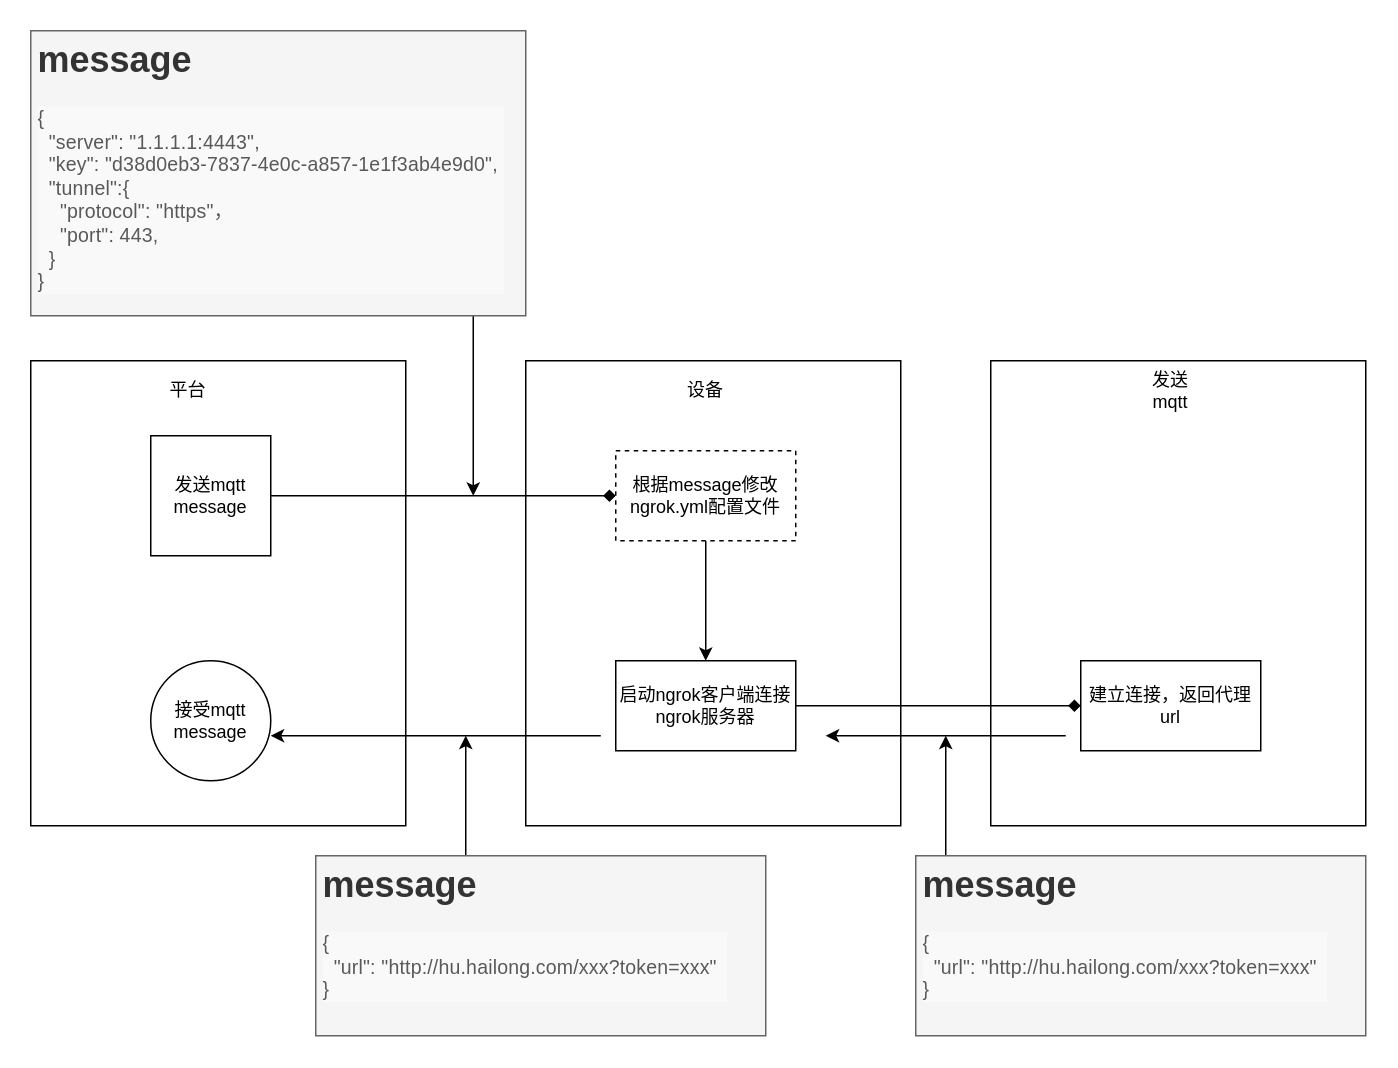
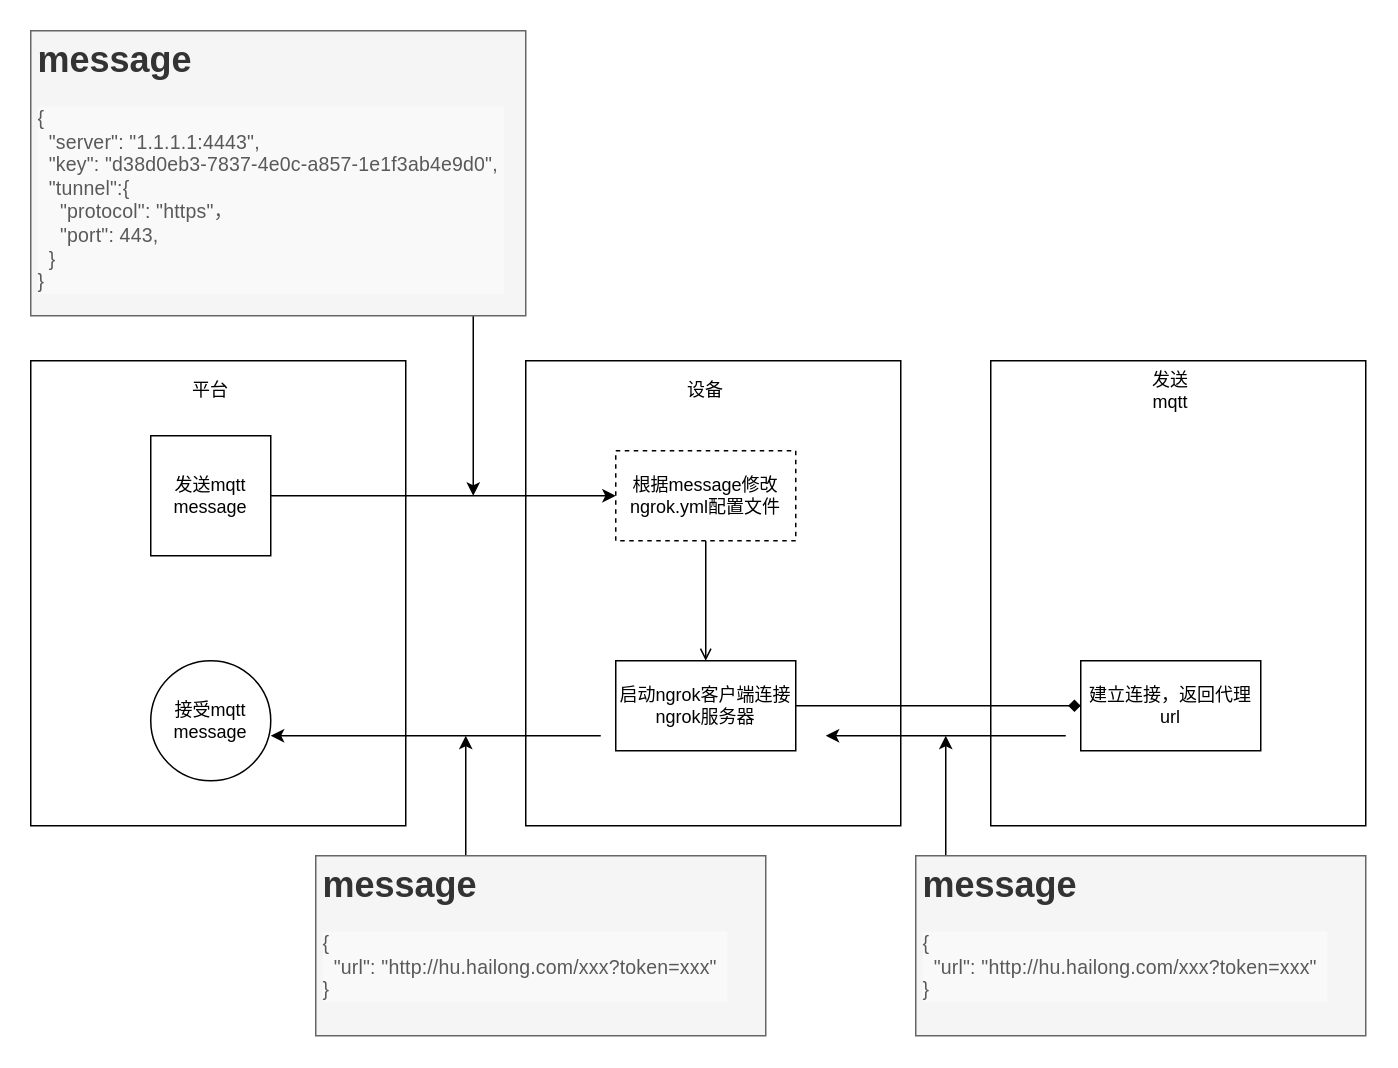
- <mxCell id="21" value="平台" style="text;html=1;strokeColor=none;fillColor=none;align=center;verticalAlign=middle;whiteSpace=wrap;rounded=0;" vertex="1" parent="1"><mxGeometry x="105" y="250" width="40" height="20" as="geometry" /></mxCell>
+ <mxCell id="21" value="平台" style="text;html=1;strokeColor=none;fillColor=none;align=center;verticalAlign=middle;whiteSpace=wrap;rounded=0;" vertex="1" parent="1"><mxGeometry x="120" y="250" width="40" height="20" as="geometry" /></mxCell>
- <mxCell id="5" value="" style="edgeStyle=orthogonalEdgeStyle;rounded=0;orthogonalLoop=1;jettySize=auto;html=1;endArrow=diamond;" edge="1" parent="1" source="6" target="8"><mxGeometry relative="1" as="geometry" /></mxCell>
+ <mxCell id="5" value="" style="edgeStyle=orthogonalEdgeStyle;rounded=0;orthogonalLoop=1;jettySize=auto;html=1;" edge="1" parent="1" source="6" target="8"><mxGeometry relative="1" as="geometry" /></mxCell>
- <mxCell id="7" value="" style="edgeStyle=orthogonalEdgeStyle;rounded=0;orthogonalLoop=1;jettySize=auto;html=1;" edge="1" parent="1" source="8" target="13"><mxGeometry relative="1" as="geometry" /></mxCell>
+ <mxCell id="7" value="" style="edgeStyle=orthogonalEdgeStyle;rounded=0;orthogonalLoop=1;jettySize=auto;html=1;endArrow=open;" edge="1" parent="1" source="8" target="13"><mxGeometry relative="1" as="geometry" /></mxCell>
